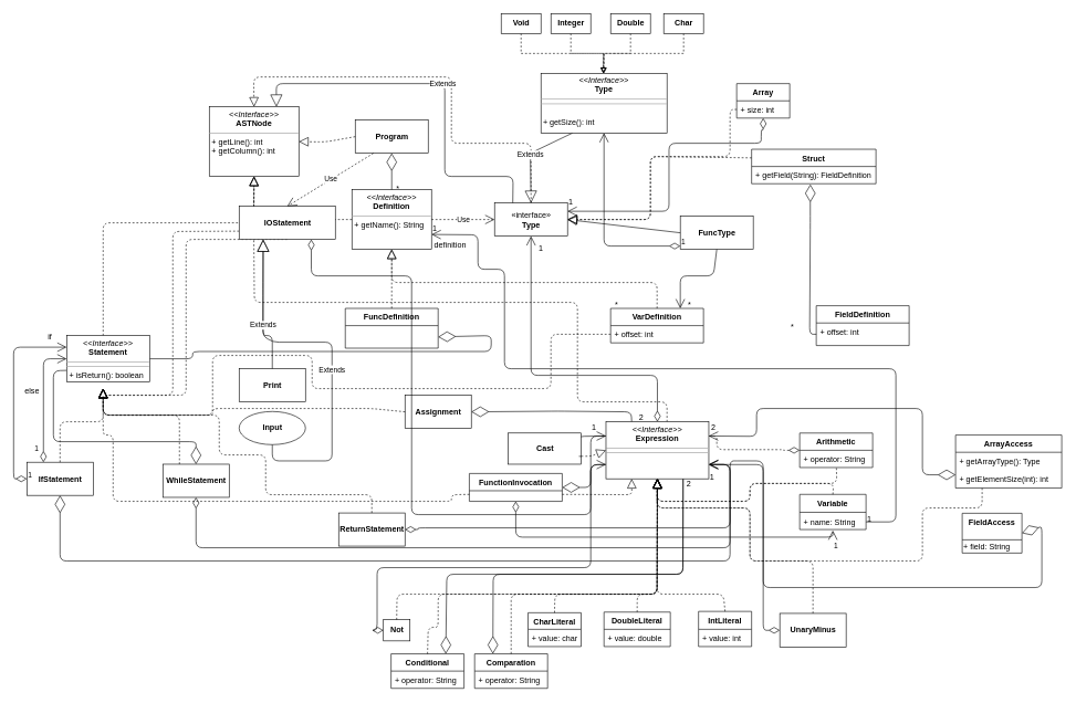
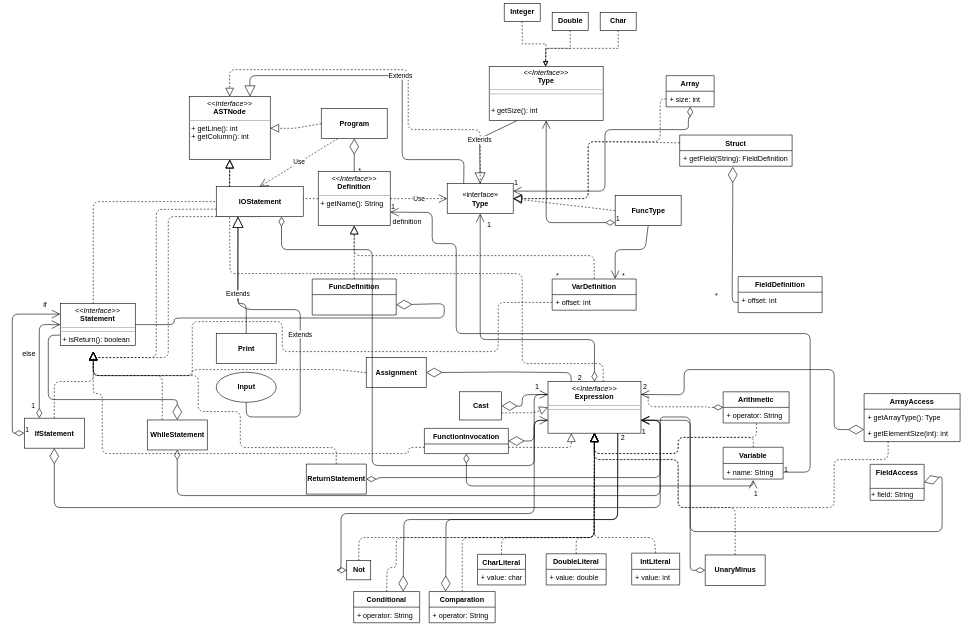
- <mxCell id="135" value="&lt;b&gt;Void&lt;/b&gt;" style="html=1;" vertex="1" parent="1"><mxGeometry x="755" y="20" width="60" height="30" as="geometry" /></mxCell>
- <mxCell id="129" value="&lt;b&gt;Integer&lt;/b&gt;" style="html=1;" vertex="1" parent="1"><mxGeometry x="830" y="20" width="60" height="30" as="geometry" /></mxCell>
+ <mxCell id="129" value="&lt;b&gt;Integer&lt;/b&gt;" style="html=1;" vertex="1" parent="1"><mxGeometry x="840" y="5" width="60" height="30" as="geometry" /></mxCell>
- <mxCell id="134" style="edgeStyle=orthogonalEdgeStyle;rounded=0;orthogonalLoop=1;jettySize=auto;html=1;exitX=0.5;exitY=1;exitDx=0;exitDy=0;entryX=0.5;entryY=0;entryDx=0;entryDy=0;dashed=1;endArrow=block;endFill=0;strokeWidth=1;" edge="1" parent="1" source="135" target="124"><mxGeometry relative="1" as="geometry" /></mxCell>
- <mxCell id="13" value="" style="endArrow=block;dashed=0;endFill=0;endSize=12;html=1;entryX=1;entryY=0.5;entryDx=0;entryDy=0;exitX=0;exitY=0.5;exitDx=0;exitDy=0;" edge="1" parent="1" source="5" target="4"><mxGeometry width="160" relative="1" as="geometry"><mxPoint x="545.588" y="215.618" as="sourcePoint" /><mxPoint x="450.294" y="215.618" as="targetPoint" /></mxGeometry></mxCell>
+ <mxCell id="13" value="" style="endArrow=block;dashed=1;endFill=0;endSize=12;html=1;entryX=1;entryY=0.5;entryDx=0;entryDy=0;exitX=0;exitY=0.5;exitDx=0;exitDy=0;" edge="1" parent="1" source="5" target="4"><mxGeometry width="160" relative="1" as="geometry"><mxPoint x="545.588" y="215.618" as="sourcePoint" /><mxPoint x="450.294" y="215.618" as="targetPoint" /></mxGeometry></mxCell>
- <mxCell id="41" value="&lt;b&gt;Cast&lt;/b&gt;" style="html=1;" vertex="1" parent="1"><mxGeometry x="765.5" y="652.5" width="110" height="47" as="geometry" /></mxCell>
+ <mxCell id="41" value="&lt;b&gt;Cast&lt;/b&gt;" style="html=1;" vertex="1" parent="1"><mxGeometry x="765.5" y="652.5" width="70" height="47" as="geometry" /></mxCell>
